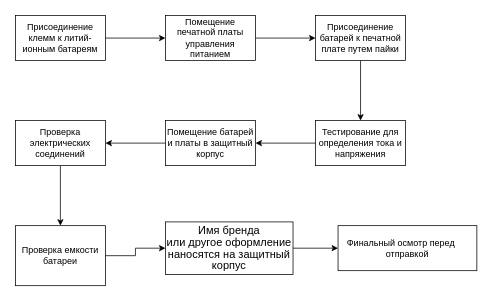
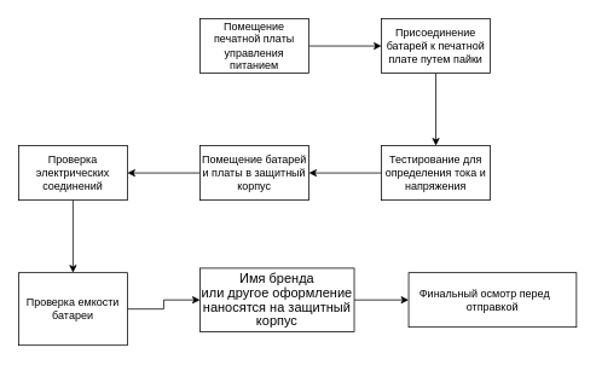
- <mxCell id="3" value="Присоединение клемм к литий-ионным батареям" style="rounded=0;whiteSpace=wrap;html=1;" vertex="1" parent="1"><mxGeometry x="20" y="20" width="120" height="60" as="geometry" /></mxCell>
- <mxCell id="2" value="" style="edgeStyle=orthogonalEdgeStyle;rounded=0;orthogonalLoop=1;jettySize=auto;html=1;" edge="1" parent="1" source="3" target="5"><mxGeometry relative="1" as="geometry" /></mxCell>
